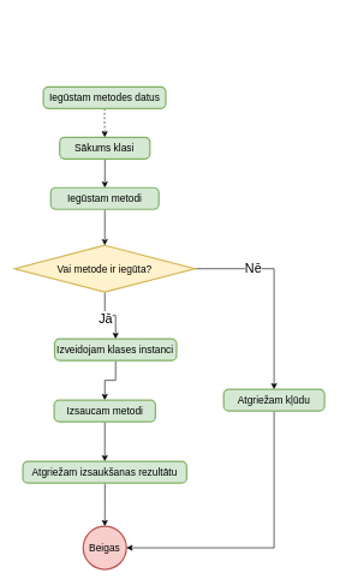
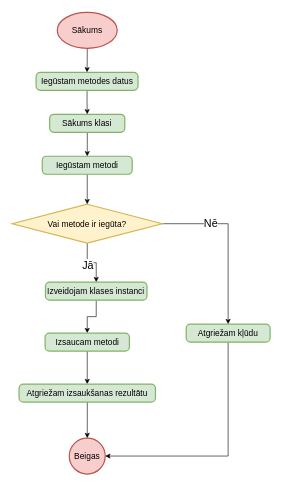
+ <mxCell id="3" value="Sākums" style="strokeWidth=2;html=1;shape=mxgraph.flowchart.start_1;whiteSpace=wrap;fontSize=14;fillColor=#f8cecc;strokeColor=#b85450;" parent="1" vertex="1"><mxGeometry x="95" y="20" width="100" height="60" as="geometry" /></mxCell>
+ <mxCell id="2" style="edgeStyle=orthogonalEdgeStyle;rounded=0;orthogonalLoop=1;jettySize=auto;html=1;entryX=0.5;entryY=0;entryDx=0;entryDy=0;exitX=0.5;exitY=1;exitDx=0;exitDy=0;exitPerimeter=0;" parent="1" source="3" target="23" edge="1"><mxGeometry relative="1" as="geometry"><mxPoint x="145" y="80" as="sourcePoint" /><mxPoint x="144.99" y="120" as="targetPoint" /></mxGeometry></mxCell>
- <mxCell id="22" style="edgeStyle=orthogonalEdgeStyle;rounded=0;orthogonalLoop=1;jettySize=auto;html=1;entryX=0.5;entryY=0;entryDx=0;entryDy=0;dashed=1;" edge="1" parent="1" source="23" target="21"><mxGeometry relative="1" as="geometry" /></mxCell>
+ <mxCell id="22" style="edgeStyle=orthogonalEdgeStyle;rounded=0;orthogonalLoop=1;jettySize=auto;html=1;entryX=0.5;entryY=0;entryDx=0;entryDy=0;" edge="1" parent="1" source="23" target="21"><mxGeometry relative="1" as="geometry" /></mxCell>
